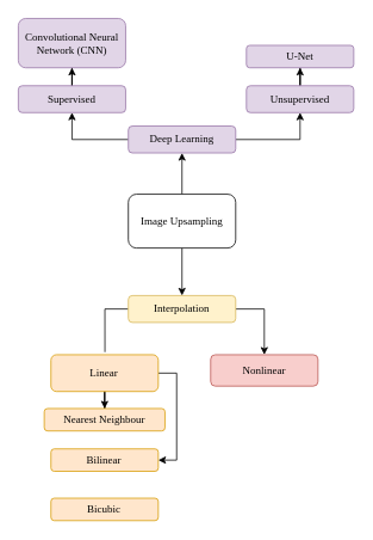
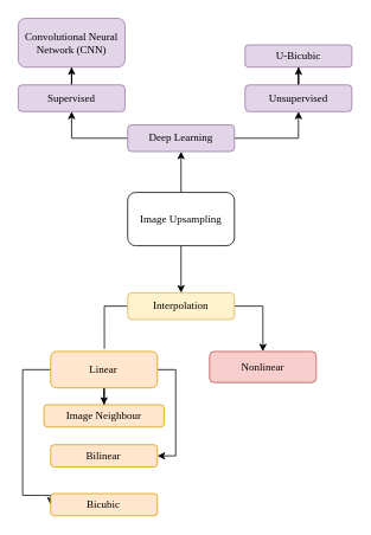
- <mxCell id="24" value="&lt;font face=&quot;Verdana&quot;&gt;U-Net&lt;/font&gt;" style="whiteSpace=wrap;html=1;fontFamily=Comic Sans MS;fillColor=#e1d5e7;strokeColor=#9673a6;rounded=1;" parent="1" vertex="1"><mxGeometry x="275" y="50" width="120" height="25" as="geometry" /></mxCell>
+ <mxCell id="24" value="&lt;font face=&quot;Verdana&quot;&gt;U-Bicubic&lt;/font&gt;" style="whiteSpace=wrap;html=1;fontFamily=Comic Sans MS;fillColor=#e1d5e7;strokeColor=#9673a6;rounded=1;" parent="1" vertex="1"><mxGeometry x="275" y="50" width="120" height="25" as="geometry" /></mxCell>
- <mxCell id="16" value="&lt;font face=&quot;Verdana&quot;&gt;Nearest Neighbour&lt;/font&gt;" style="whiteSpace=wrap;html=1;rounded=1;labelBorderColor=none;fillColor=#ffe6cc;strokeColor=#d79b00;" parent="1" vertex="1"><mxGeometry x="48.97" y="455" width="135" height="25" as="geometry" /></mxCell>
+ <mxCell id="16" value="&lt;font face=&quot;Verdana&quot;&gt;Image Neighbour&lt;/font&gt;" style="whiteSpace=wrap;html=1;rounded=1;labelBorderColor=none;fillColor=#ffe6cc;strokeColor=#d79b00;" parent="1" vertex="1"><mxGeometry x="48.97" y="455" width="135" height="25" as="geometry" /></mxCell>
+ <mxCell id="13" value="" style="edgeStyle=orthogonalEdgeStyle;rounded=0;orthogonalLoop=1;jettySize=auto;html=1;fontFamily=Verdana;exitX=0;exitY=0.5;exitDx=0;exitDy=0;entryX=0;entryY=0.5;entryDx=0;entryDy=0;" parent="1" source="14" target="18" edge="1"><mxGeometry relative="1" as="geometry"><mxPoint x="176.97" y="558" as="targetPoint" /><Array as="points"><mxPoint x="24.97" y="415" /><mxPoint x="24.97" y="557" /></Array></mxGeometry></mxCell>
